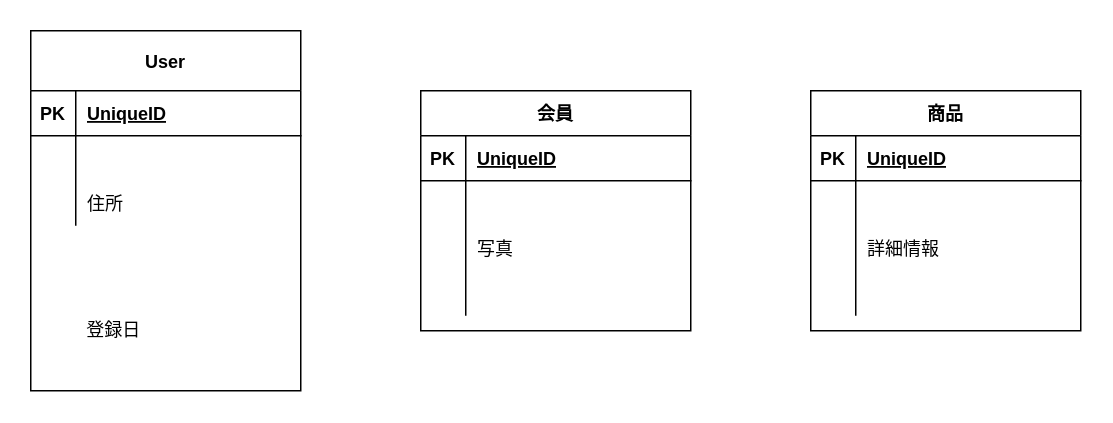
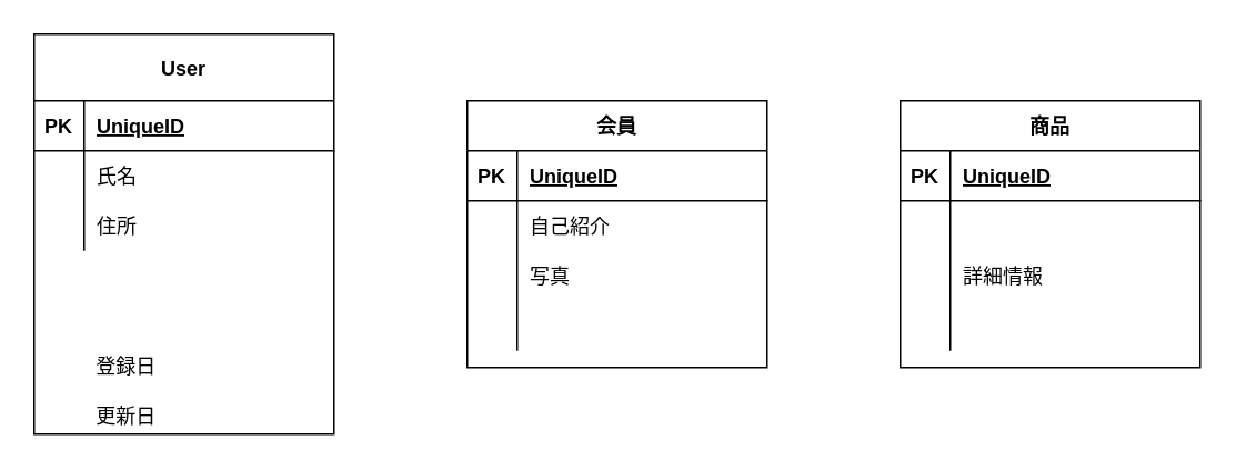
+ <mxCell id="8" value="氏名" style="shape=partialRectangle;connectable=0;fillColor=none;top=0;left=0;bottom=0;right=0;align=left;spacingLeft=6;overflow=hidden;" vertex="1" parent="6"><mxGeometry x="30" width="150" height="30" as="geometry" /></mxCell>
+ <mxCell id="20" value="自己紹介" style="shape=partialRectangle;connectable=0;fillColor=none;top=0;left=0;bottom=0;right=0;align=left;spacingLeft=6;overflow=hidden;" vertex="1" parent="18"><mxGeometry x="30" width="150" height="30" as="geometry" /></mxCell>
+ <mxCell id="40" value="更新日" style="text;html=1;align=center;verticalAlign=middle;resizable=0;points=[];autosize=1;" vertex="1" parent="1"><mxGeometry x="50" y="240" width="50" height="20" as="geometry" /></mxCell>
